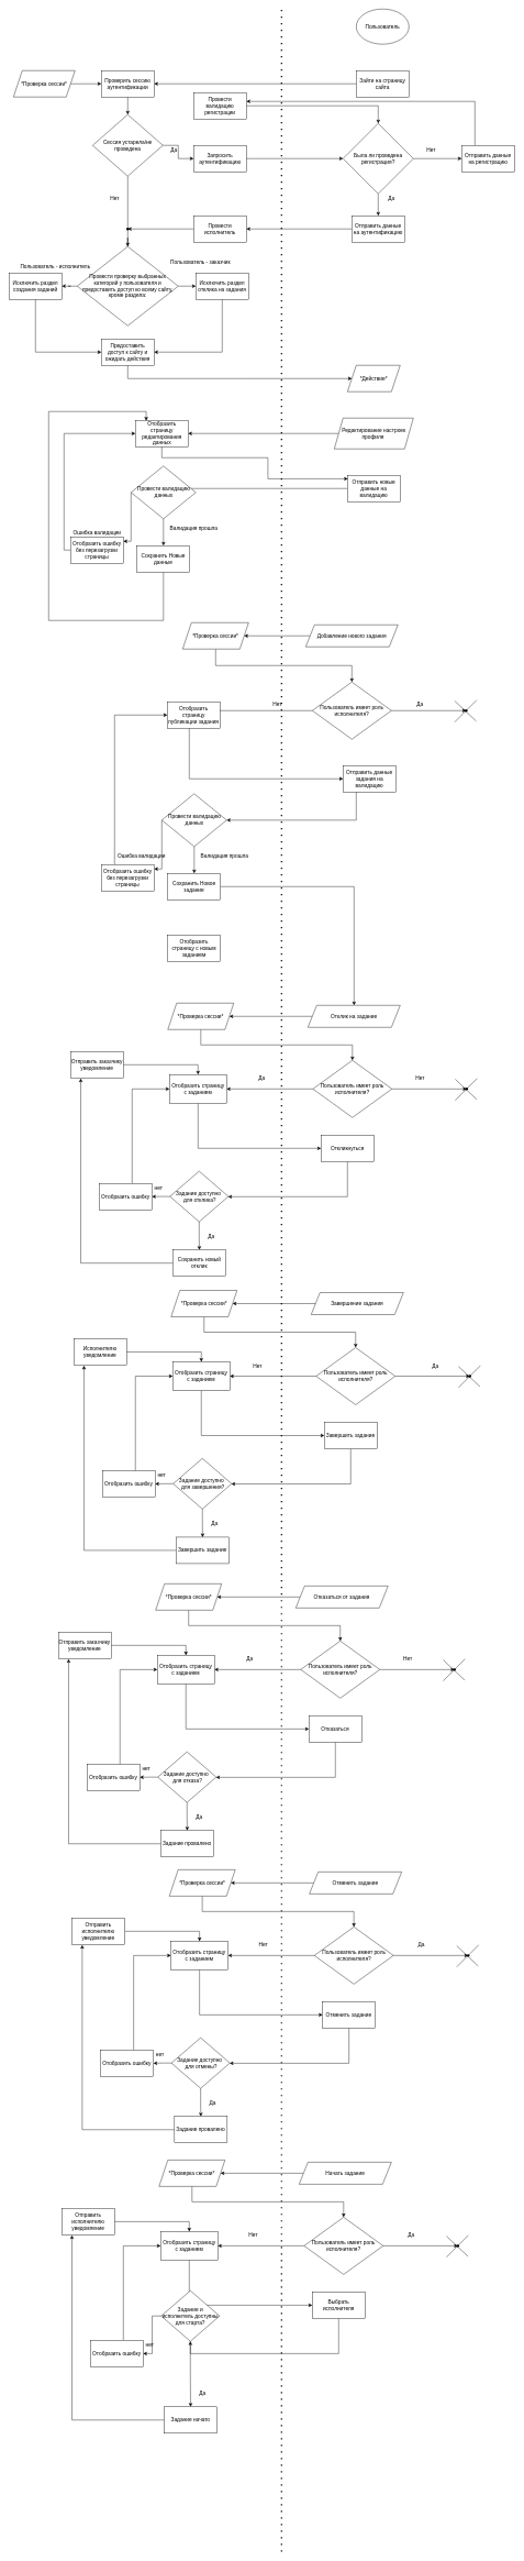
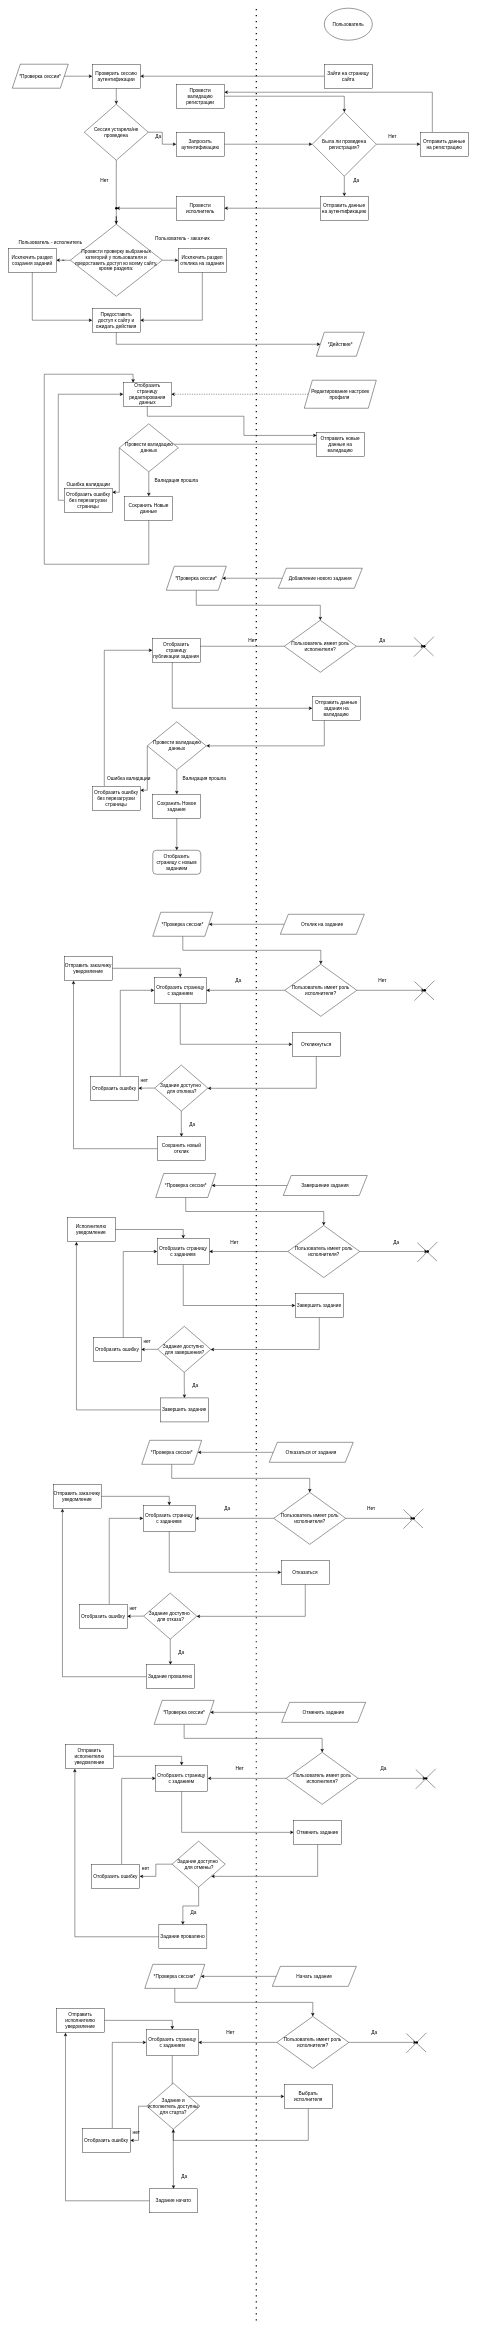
- <mxCell id="44" value="" style="edgeStyle=orthogonalEdgeStyle;rounded=0;orthogonalLoop=1;jettySize=auto;html=1;strokeWidth=1;" parent="1" source="45" target="52" edge="1"><mxGeometry relative="1" as="geometry" /></mxCell>
+ <mxCell id="44" value="" style="edgeStyle=orthogonalEdgeStyle;rounded=0;orthogonalLoop=1;jettySize=auto;html=1;strokeWidth=1;dashed=1;" parent="1" source="45" target="52" edge="1"><mxGeometry relative="1" as="geometry" /></mxCell>
- <mxCell id="83" value="Отобразить страницу с новым заданием" style="whiteSpace=wrap;html=1;" parent="1" vertex="1"><mxGeometry x="381.25" y="2125" width="120" height="60" as="geometry" /></mxCell>
+ <mxCell id="83" value="Отобразить страницу с новым заданием" style="whiteSpace=wrap;html=1;rounded=1;" parent="1" vertex="1"><mxGeometry x="381.25" y="2125" width="120" height="60" as="geometry" /></mxCell>
- <mxCell id="79" value="" style="edgeStyle=orthogonalEdgeStyle;rounded=0;orthogonalLoop=1;jettySize=auto;html=1;strokeWidth=1;" parent="1" source="80" target="98" edge="1"><mxGeometry relative="1" as="geometry" /></mxCell>
+ <mxCell id="79" value="" style="edgeStyle=orthogonalEdgeStyle;rounded=0;orthogonalLoop=1;jettySize=auto;html=1;strokeWidth=1;" parent="1" source="80" target="83" edge="1"><mxGeometry relative="1" as="geometry" /></mxCell>
- <mxCell id="183" value="Задание доступно&amp;nbsp; &amp;nbsp;для отмены?" style="rhombus;whiteSpace=wrap;html=1;rounded=0;" vertex="1" parent="1"><mxGeometry x="389.38" y="4632" width="133" height="115" as="geometry" /></mxCell>
+ <mxCell id="183" value="Задание доступно&amp;nbsp; &amp;nbsp;для отмены?" style="rhombus;whiteSpace=wrap;html=1;rounded=0;" vertex="1" parent="1"><mxGeometry x="429.38" y="4602" width="133" height="115" as="geometry" /></mxCell>
